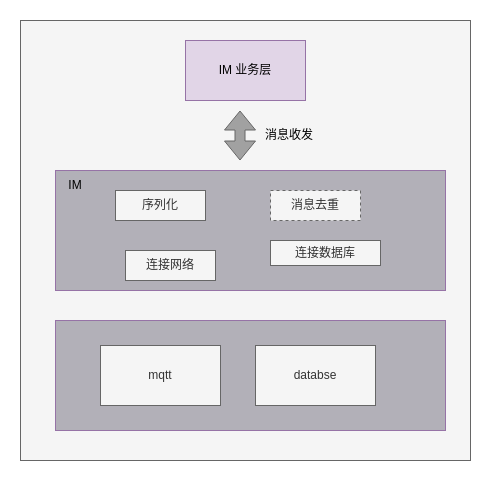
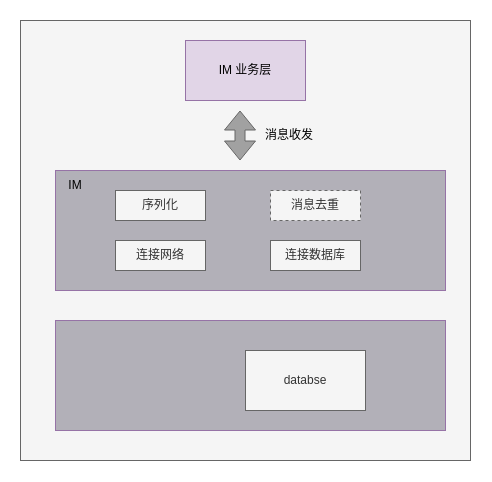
- <mxCell id="14" value="连接数据库" style="rounded=0;whiteSpace=wrap;html=1;fillColor=#f5f5f5;strokeColor=#666666;fontColor=#333333;" vertex="1" parent="1"><mxGeometry x="270" y="240" width="110" height="25" as="geometry" /></mxCell>
+ <mxCell id="14" value="连接数据库" style="rounded=0;whiteSpace=wrap;html=1;fillColor=#f5f5f5;strokeColor=#666666;fontColor=#333333;" vertex="1" parent="1"><mxGeometry x="270" y="240" width="90" height="30" as="geometry" /></mxCell>
- <mxCell id="13" value="连接网络" style="rounded=0;whiteSpace=wrap;html=1;fillColor=#f5f5f5;strokeColor=#666666;fontColor=#333333;" vertex="1" parent="1"><mxGeometry x="125" y="250" width="90" height="30" as="geometry" /></mxCell>
+ <mxCell id="13" value="连接网络" style="rounded=0;whiteSpace=wrap;html=1;fillColor=#f5f5f5;strokeColor=#666666;fontColor=#333333;" vertex="1" parent="1"><mxGeometry x="115" y="240" width="90" height="30" as="geometry" /></mxCell>
- <mxCell id="6" value="mqtt" style="rounded=0;whiteSpace=wrap;html=1;fillColor=#f5f5f5;strokeColor=#666666;fontColor=#333333;" vertex="1" parent="1"><mxGeometry x="100" y="345" width="120" height="60" as="geometry" /></mxCell>
- <mxCell id="7" value="databse" style="rounded=0;whiteSpace=wrap;html=1;fillColor=#f5f5f5;strokeColor=#666666;fontColor=#333333;" vertex="1" parent="1"><mxGeometry x="255" y="345" width="120" height="60" as="geometry" /></mxCell>
+ <mxCell id="7" value="databse" style="rounded=0;whiteSpace=wrap;html=1;fillColor=#f5f5f5;strokeColor=#666666;fontColor=#333333;" vertex="1" parent="1"><mxGeometry x="245" y="350" width="120" height="60" as="geometry" /></mxCell>
